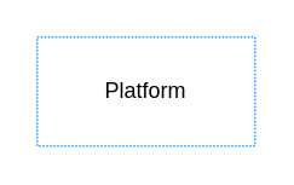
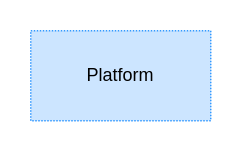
- <mxCell id="2" value="Platform" style="rounded=0;whiteSpace=wrap;html=1;dashed=1;dashPattern=1 1;strokeColor=#3399FF;fillColor=#ffffff;" vertex="1" parent="1"><mxGeometry x="20" y="20" width="120" height="60" as="geometry" /></mxCell>
+ <mxCell id="2" value="Platform" style="rounded=0;whiteSpace=wrap;html=1;dashed=1;dashPattern=1 1;strokeColor=#3399FF;fillColor=#CCE5FF;" vertex="1" parent="1"><mxGeometry x="20" y="20" width="120" height="60" as="geometry" /></mxCell>
